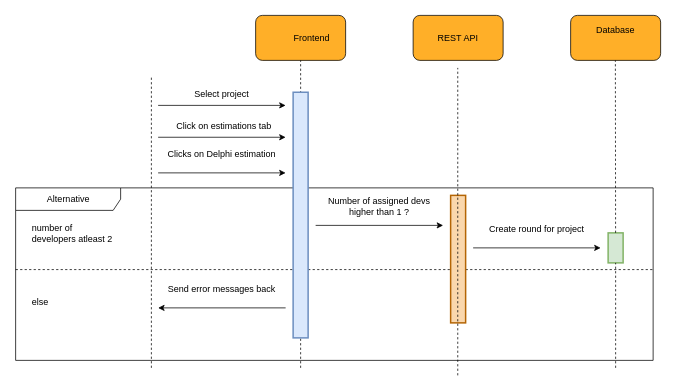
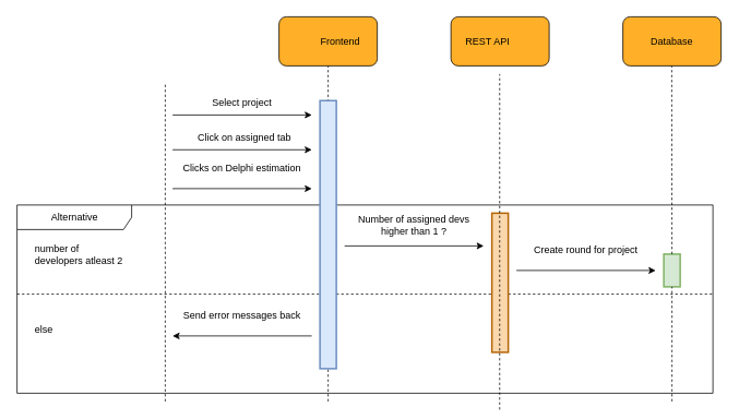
- <mxCell id="24" value="&lt;font style=&quot;font-size: 12px&quot;&gt;Database&lt;/font&gt;" style="text;html=1;strokeColor=none;fillColor=none;align=center;verticalAlign=middle;whiteSpace=wrap;rounded=0;fontSize=12;" vertex="1" parent="22"><mxGeometry x="30" y="5" width="60" height="30" as="geometry" /></mxCell>
+ <mxCell id="24" value="&lt;font style=&quot;font-size: 12px&quot;&gt;Database&lt;/font&gt;" style="text;html=1;strokeColor=none;fillColor=none;align=center;verticalAlign=middle;whiteSpace=wrap;rounded=0;fontSize=12;" vertex="1" parent="22"><mxGeometry x="30" y="15" width="60" height="30" as="geometry" /></mxCell>
- <mxCell id="19" value="&lt;font style=&quot;font-size: 12px;&quot;&gt;REST API&lt;/font&gt;" style="text;html=1;strokeColor=none;fillColor=none;align=center;verticalAlign=middle;whiteSpace=wrap;rounded=0;fontSize=12;" vertex="1" parent="17"><mxGeometry x="30" y="15" width="60" height="30" as="geometry" /></mxCell>
+ <mxCell id="19" value="&lt;font style=&quot;font-size: 12px;&quot;&gt;REST API&lt;/font&gt;" style="text;html=1;strokeColor=none;fillColor=none;align=center;verticalAlign=middle;whiteSpace=wrap;rounded=0;fontSize=12;" vertex="1" parent="17"><mxGeometry x="15" y="15" width="60" height="30" as="geometry" /></mxCell>
- <mxCell id="29" value="Click on estimations tab" style="text;html=1;strokeColor=none;fillColor=none;align=center;verticalAlign=middle;whiteSpace=wrap;rounded=0;" vertex="1" parent="1"><mxGeometry x="222.5" y="152.5" width="150" height="30" as="geometry" /></mxCell>
+ <mxCell id="29" value="Click on assigned tab" style="text;html=1;strokeColor=none;fillColor=none;align=center;verticalAlign=middle;whiteSpace=wrap;rounded=0;" vertex="1" parent="1"><mxGeometry x="222.5" y="152.5" width="150" height="30" as="geometry" /></mxCell>
